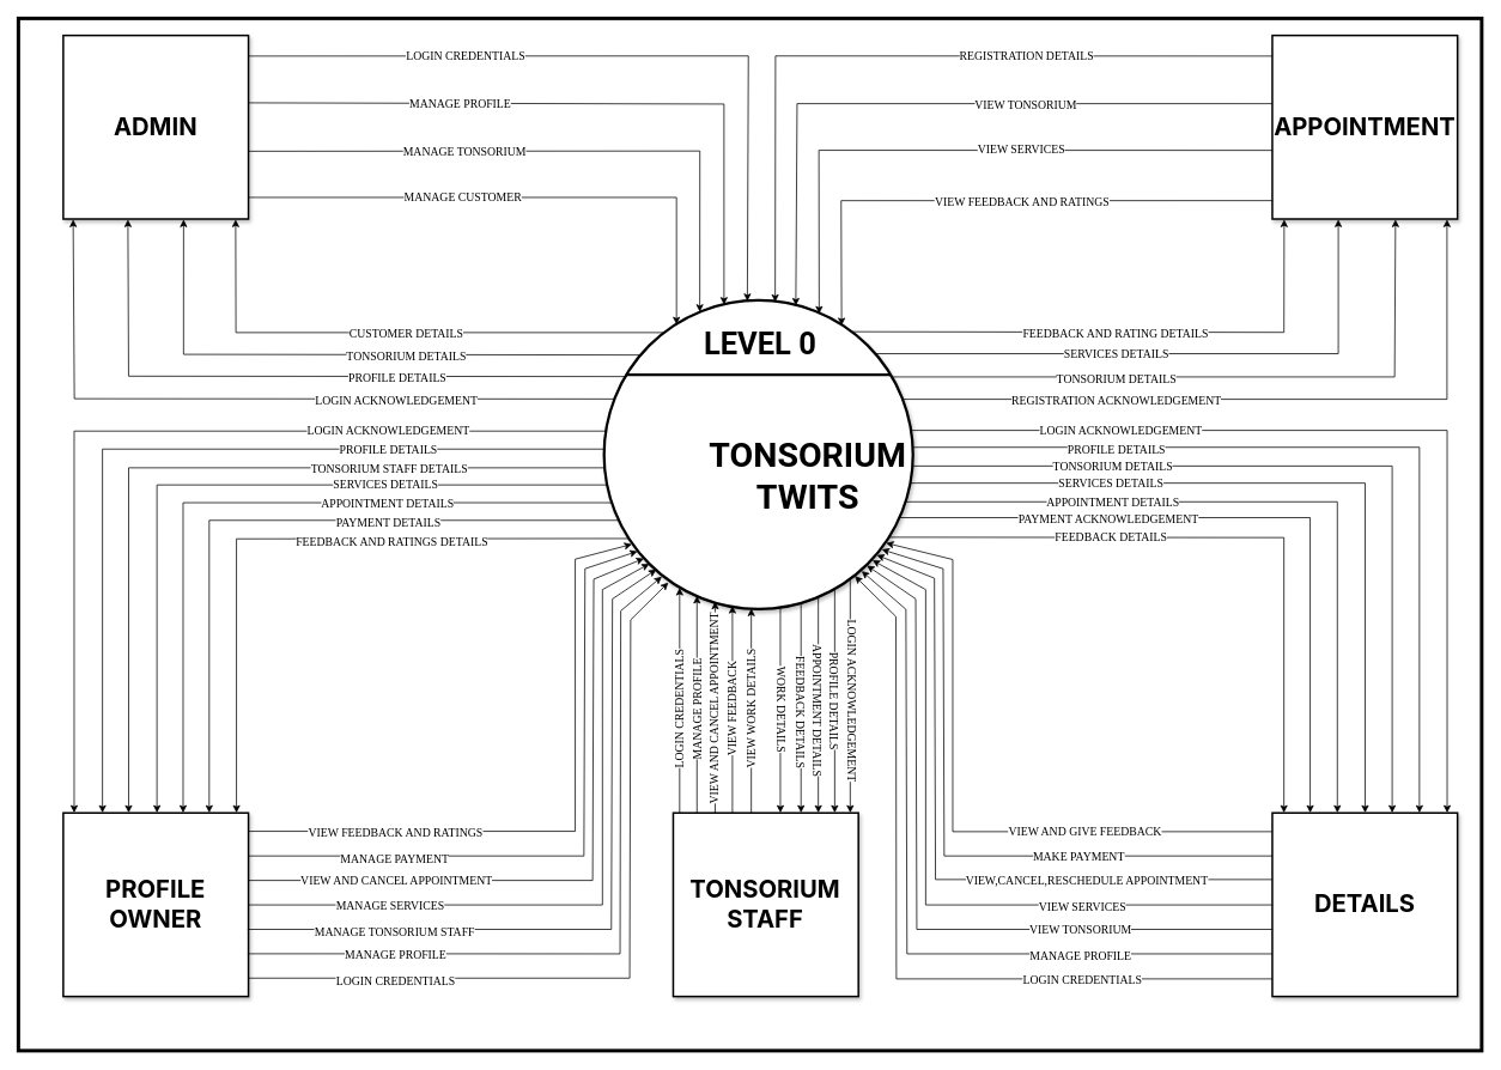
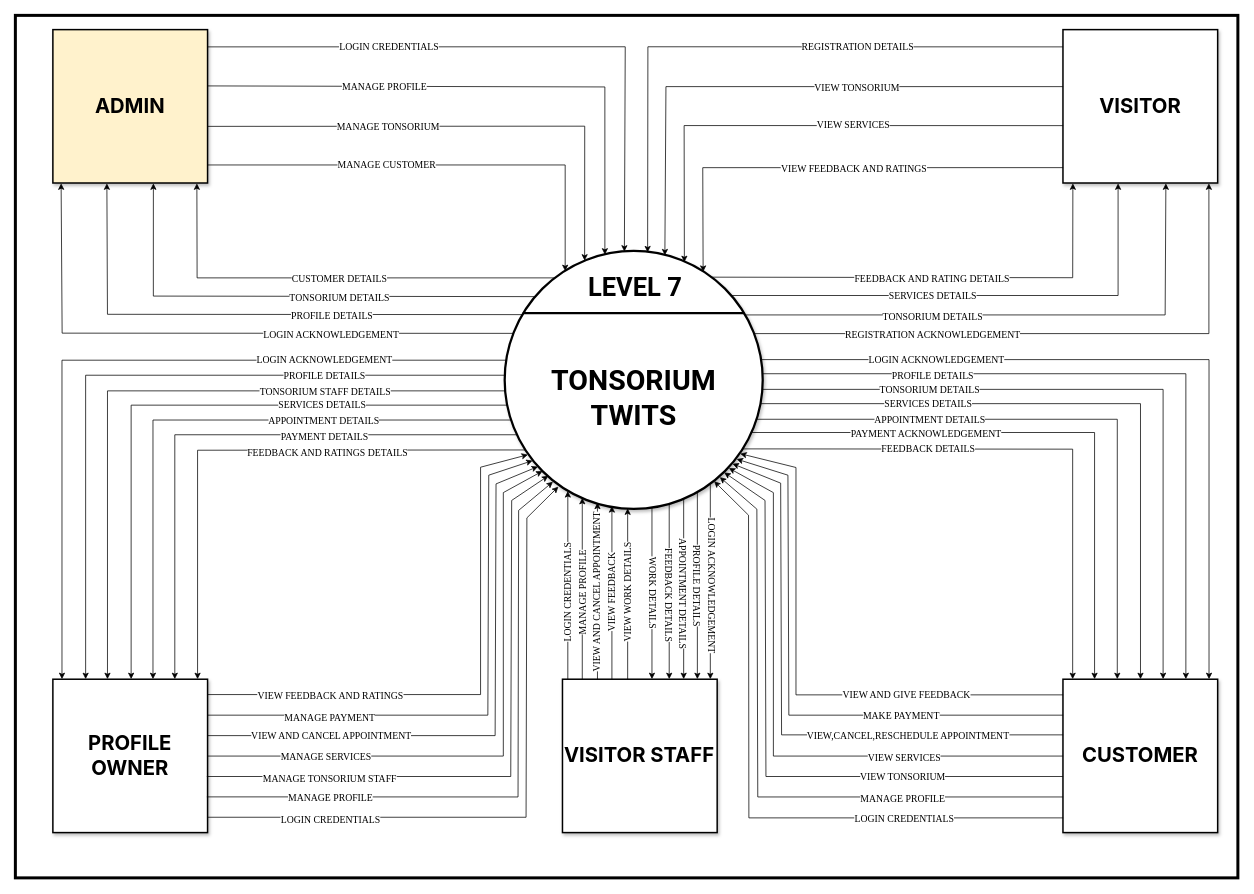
- <mxCell id="47" value="&lt;span style=&quot;font-size: 27px;&quot;&gt;ADMIN&lt;/span&gt;" style="rounded=0;whiteSpace=wrap;html=1;fontSize=27;fontFamily=Inter;strokeWidth=2;shadow=1;fontSource=https%3A%2F%2Ffonts.googleapis.com%2Fcss%3Ffamily%3DInter;fontStyle=1" parent="1" vertex="1"><mxGeometry x="69.996" y="39.001" width="206.265" height="204.503" as="geometry" /></mxCell>
+ <mxCell id="47" value="&lt;span style=&quot;font-size: 27px;&quot;&gt;ADMIN&lt;/span&gt;" style="rounded=0;whiteSpace=wrap;html=1;fontSize=27;fontFamily=Inter;strokeWidth=2;shadow=1;fontSource=https%3A%2F%2Ffonts.googleapis.com%2Fcss%3Ffamily%3DInter;fontStyle=1;fillColor=#fff2cc;" parent="1" vertex="1"><mxGeometry x="69.996" y="39.001" width="206.265" height="204.503" as="geometry" /></mxCell>
- <mxCell id="6" value="&lt;font style=&quot;font-size: 27px;&quot;&gt;APPOINTMENT&lt;/font&gt;" style="rounded=0;whiteSpace=wrap;html=1;fontSize=27;fontFamily=Inter;strokeWidth=2;shadow=1;fontSource=https%3A%2F%2Ffonts.googleapis.com%2Fcss%3Ffamily%3DInter;fontStyle=1" parent="1" vertex="1"><mxGeometry x="1416.785" y="39.001" width="206.265" height="204.503" as="geometry" /></mxCell>
+ <mxCell id="6" value="&lt;font style=&quot;font-size: 27px;&quot;&gt;VISITOR&lt;/font&gt;" style="rounded=0;whiteSpace=wrap;html=1;fontSize=27;fontFamily=Inter;strokeWidth=2;shadow=1;fontSource=https%3A%2F%2Ffonts.googleapis.com%2Fcss%3Ffamily%3DInter;fontStyle=1" parent="1" vertex="1"><mxGeometry x="1416.785" y="39.001" width="206.265" height="204.503" as="geometry" /></mxCell>
- <mxCell id="116" value="LEVEL 0" style="text;html=1;strokeColor=none;fillColor=none;align=center;verticalAlign=middle;whiteSpace=wrap;rounded=0;fontSize=34;fontFamily=Roboto;fontStyle=1;fontSource=https%3A%2F%2Ffonts.googleapis.com%2Fcss%3Ffamily%3DRoboto;" parent="1" vertex="1"><mxGeometry x="736.992" y="358.324" width="219.199" height="46.937" as="geometry" /></mxCell>
+ <mxCell id="116" value="LEVEL 7" style="text;html=1;strokeColor=none;fillColor=none;align=center;verticalAlign=middle;whiteSpace=wrap;rounded=0;fontSize=34;fontFamily=Roboto;fontStyle=1;fontSource=https%3A%2F%2Ffonts.googleapis.com%2Fcss%3Ffamily%3DRoboto;" parent="1" vertex="1"><mxGeometry x="736.992" y="358.324" width="219.199" height="46.937" as="geometry" /></mxCell>
- <mxCell id="117" value="&lt;font style=&quot;font-size: 38px;&quot;&gt;TONSORIUM&lt;br style=&quot;font-size: 38px;&quot;&gt;TWITS&lt;/font&gt;" style="text;html=1;strokeColor=none;fillColor=none;align=center;verticalAlign=middle;whiteSpace=wrap;rounded=0;fontSize=38;fontFamily=Roboto;fontSource=https%3A%2F%2Ffonts.googleapis.com%2Fcss%3Ffamily%3DRoboto;fontStyle=1;spacing=2;horizontal=1;spacingBottom=3;" parent="1" vertex="1"><mxGeometry x="784.81" y="482.94" width="229.23" height="97.06" as="geometry" /></mxCell>
+ <mxCell id="117" value="&lt;font style=&quot;font-size: 38px;&quot;&gt;TONSORIUM&lt;br style=&quot;font-size: 38px;&quot;&gt;TWITS&lt;/font&gt;" style="text;html=1;strokeColor=none;fillColor=none;align=center;verticalAlign=middle;whiteSpace=wrap;rounded=0;fontSize=38;fontFamily=Roboto;fontSource=https%3A%2F%2Ffonts.googleapis.com%2Fcss%3Ffamily%3DRoboto;fontStyle=1;spacing=2;horizontal=1;spacingBottom=3;" parent="1" vertex="1"><mxGeometry x="729.81" y="482.94" width="229.23" height="97.06" as="geometry" /></mxCell>
- <mxCell id="46" value="TONSORIUM STAFF" style="rounded=0;whiteSpace=wrap;html=1;fontSize=27;fontFamily=Inter;strokeWidth=2;shadow=1;fontSource=https%3A%2F%2Ffonts.googleapis.com%2Fcss%3Ffamily%3DInter;fontStyle=1" parent="1" vertex="1"><mxGeometry x="749.457" y="905.132" width="206.265" height="204.503" as="geometry" /></mxCell>
+ <mxCell id="46" value="VISITOR STAFF" style="rounded=0;whiteSpace=wrap;html=1;fontSize=27;fontFamily=Inter;strokeWidth=2;shadow=1;fontSource=https%3A%2F%2Ffonts.googleapis.com%2Fcss%3Ffamily%3DInter;fontStyle=1" parent="1" vertex="1"><mxGeometry x="749.457" y="905.132" width="206.265" height="204.503" as="geometry" /></mxCell>
- <mxCell id="5" value="DETAILS" style="rounded=0;whiteSpace=wrap;html=1;fontSize=27;fontFamily=Inter;strokeWidth=2;shadow=1;fontStyle=1;fontSource=https%3A%2F%2Ffonts.googleapis.com%2Fcss%3Ffamily%3DInter;" parent="1" vertex="1"><mxGeometry x="1416.785" y="905.132" width="206.265" height="204.503" as="geometry" /></mxCell>
+ <mxCell id="5" value="CUSTOMER" style="rounded=0;whiteSpace=wrap;html=1;fontSize=27;fontFamily=Inter;strokeWidth=2;shadow=1;fontStyle=1;fontSource=https%3A%2F%2Ffonts.googleapis.com%2Fcss%3Ffamily%3DInter;" parent="1" vertex="1"><mxGeometry x="1416.785" y="905.132" width="206.265" height="204.503" as="geometry" /></mxCell>
